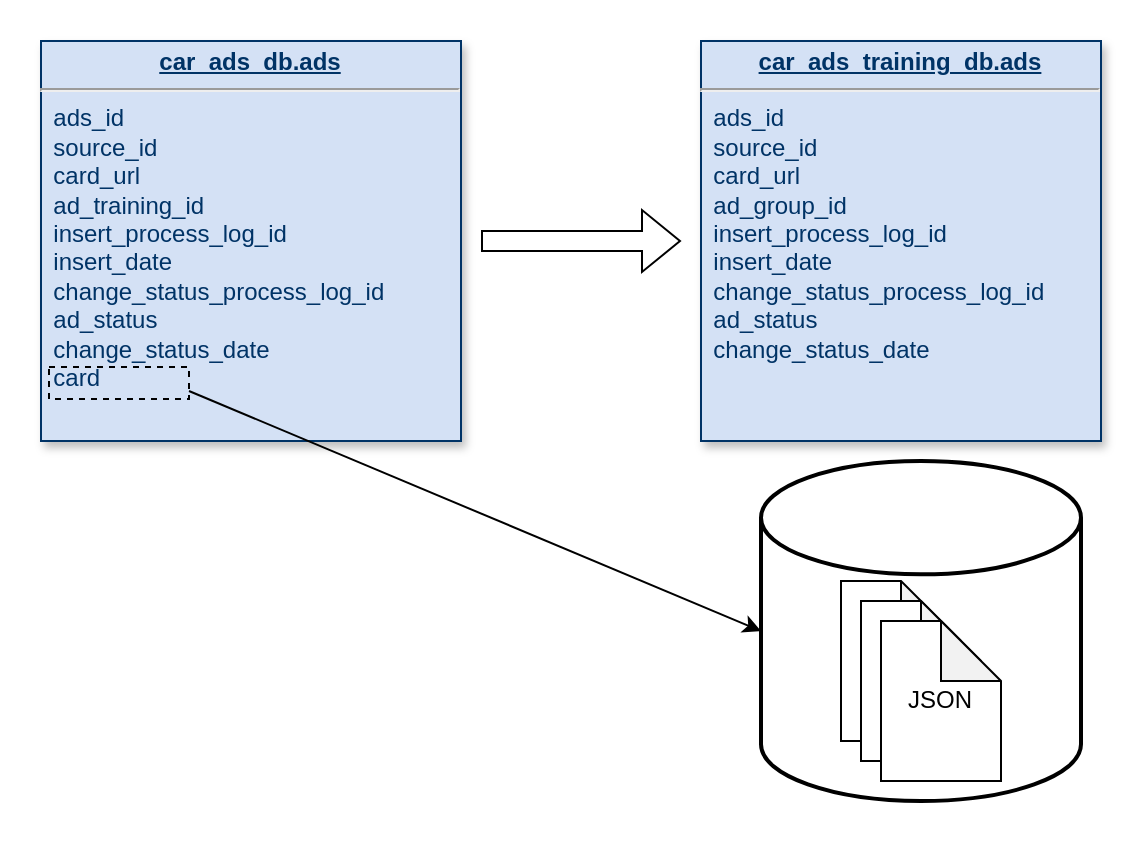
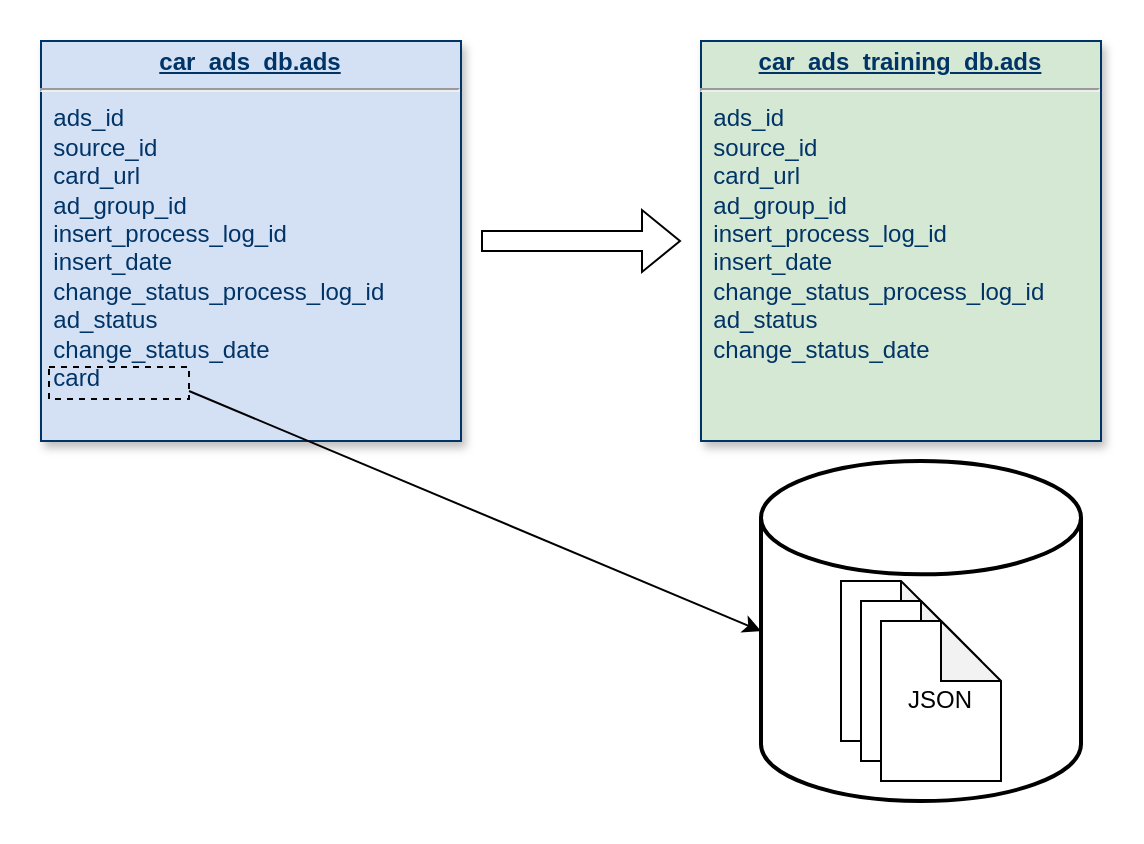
- <mxCell id="2" value="&lt;p style=&quot;margin: 0px; margin-top: 4px; text-align: center; text-decoration: underline;&quot;&gt;&lt;strong&gt;car_ads_db.ads&lt;/strong&gt;&lt;/p&gt;&lt;hr&gt;&amp;nbsp; ads_id&lt;br&gt;&amp;nbsp; source_id&lt;br&gt;&amp;nbsp; card_url&lt;br&gt;&amp;nbsp; ad_training_id&lt;br&gt;&amp;nbsp; insert_process_log_id&lt;br&gt;&amp;nbsp; insert_date&lt;br&gt;&amp;nbsp; change_status_process_log_id&lt;br&gt;&amp;nbsp; ad_status&lt;br&gt;&amp;nbsp; change_status_date&lt;br&gt;&amp;nbsp; card" style="verticalAlign=top;align=left;overflow=fill;fontSize=12;fontFamily=Helvetica;html=1;strokeColor=#003366;shadow=1;fillColor=#D4E1F5;fontColor=#003366" vertex="1" parent="1"><mxGeometry x="20" y="20" width="210" height="200" as="geometry" /></mxCell>
+ <mxCell id="2" value="&lt;p style=&quot;margin: 0px; margin-top: 4px; text-align: center; text-decoration: underline;&quot;&gt;&lt;strong&gt;car_ads_db.ads&lt;/strong&gt;&lt;/p&gt;&lt;hr&gt;&amp;nbsp; ads_id&lt;br&gt;&amp;nbsp; source_id&lt;br&gt;&amp;nbsp; card_url&lt;br&gt;&amp;nbsp; ad_group_id&lt;br&gt;&amp;nbsp; insert_process_log_id&lt;br&gt;&amp;nbsp; insert_date&lt;br&gt;&amp;nbsp; change_status_process_log_id&lt;br&gt;&amp;nbsp; ad_status&lt;br&gt;&amp;nbsp; change_status_date&lt;br&gt;&amp;nbsp; card" style="verticalAlign=top;align=left;overflow=fill;fontSize=12;fontFamily=Helvetica;html=1;strokeColor=#003366;shadow=1;fillColor=#D4E1F5;fontColor=#003366" vertex="1" parent="1"><mxGeometry x="20" y="20" width="210" height="200" as="geometry" /></mxCell>
- <mxCell id="3" value="&lt;p style=&quot;margin: 0px; margin-top: 4px; text-align: center; text-decoration: underline;&quot;&gt;&lt;strong&gt;car_ads_training_db.ads&lt;/strong&gt;&lt;/p&gt;&lt;hr&gt;&amp;nbsp; ads_id&lt;br&gt;&amp;nbsp; source_id&lt;br&gt;&amp;nbsp; card_url&lt;br&gt;&amp;nbsp; ad_group_id&lt;br&gt;&amp;nbsp; insert_process_log_id&lt;br&gt;&amp;nbsp; insert_date&lt;br&gt;&amp;nbsp; change_status_process_log_id&lt;br&gt;&amp;nbsp; ad_status&lt;br&gt;&amp;nbsp; change_status_date&lt;br&gt;" style="verticalAlign=top;align=left;overflow=fill;fontSize=12;fontFamily=Helvetica;html=1;strokeColor=#003366;shadow=1;fillColor=#D4E1F5;fontColor=#003366" vertex="1" parent="1"><mxGeometry x="350" y="20" width="200" height="200" as="geometry" /></mxCell>
+ <mxCell id="3" value="&lt;p style=&quot;margin: 0px; margin-top: 4px; text-align: center; text-decoration: underline;&quot;&gt;&lt;strong&gt;car_ads_training_db.ads&lt;/strong&gt;&lt;/p&gt;&lt;hr&gt;&amp;nbsp; ads_id&lt;br&gt;&amp;nbsp; source_id&lt;br&gt;&amp;nbsp; card_url&lt;br&gt;&amp;nbsp; ad_group_id&lt;br&gt;&amp;nbsp; insert_process_log_id&lt;br&gt;&amp;nbsp; insert_date&lt;br&gt;&amp;nbsp; change_status_process_log_id&lt;br&gt;&amp;nbsp; ad_status&lt;br&gt;&amp;nbsp; change_status_date&lt;br&gt;" style="verticalAlign=top;align=left;overflow=fill;fontSize=12;fontFamily=Helvetica;html=1;strokeColor=#003366;shadow=1;fillColor=#d5e8d4;fontColor=#003366;" vertex="1" parent="1"><mxGeometry x="350" y="20" width="200" height="200" as="geometry" /></mxCell>
